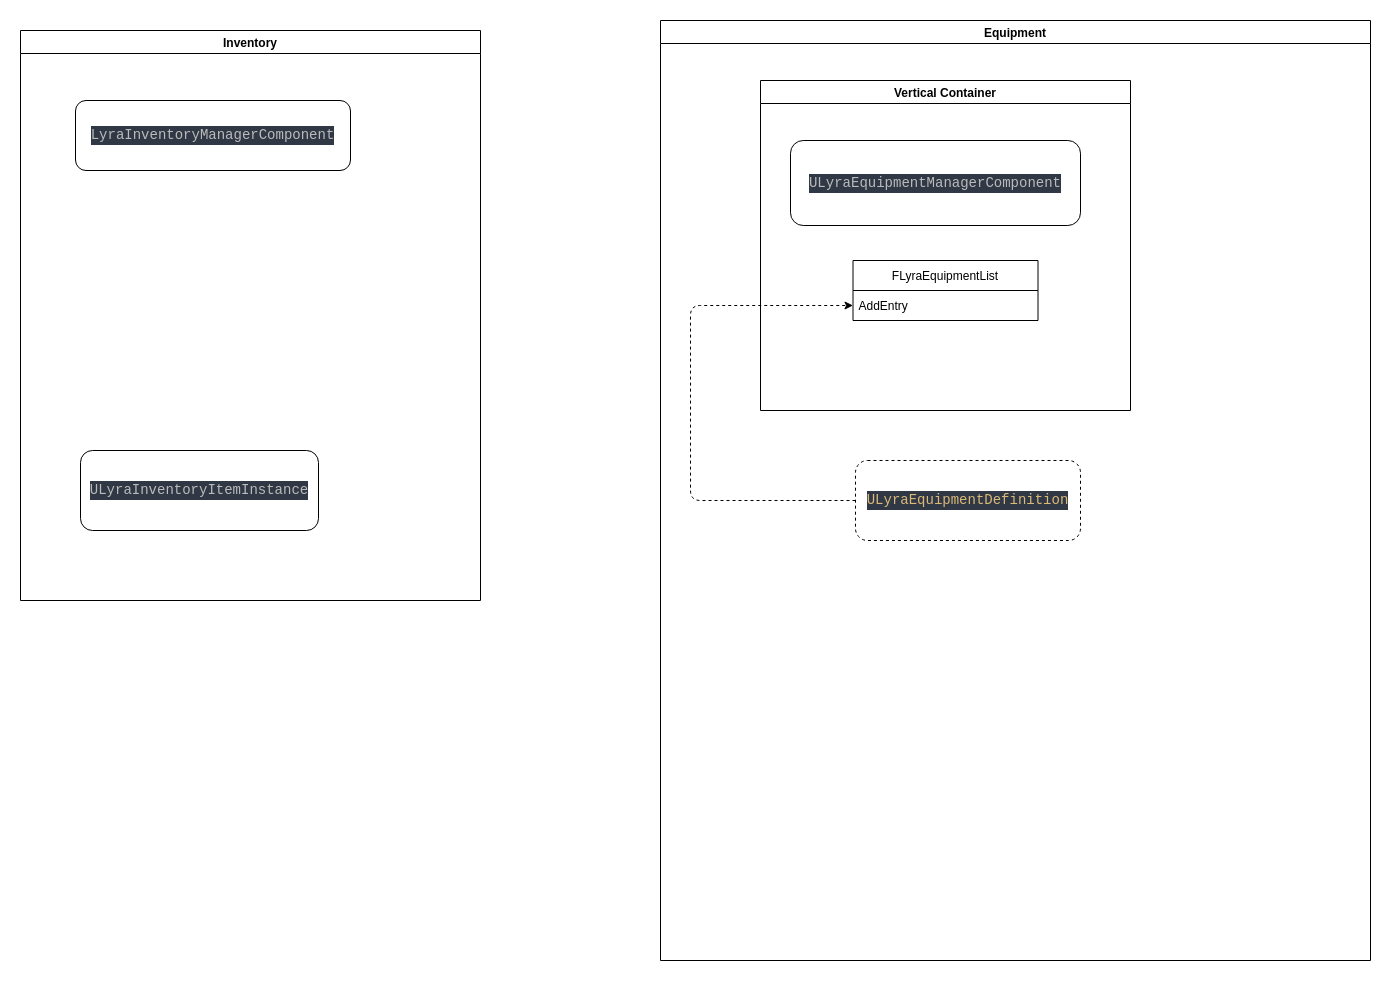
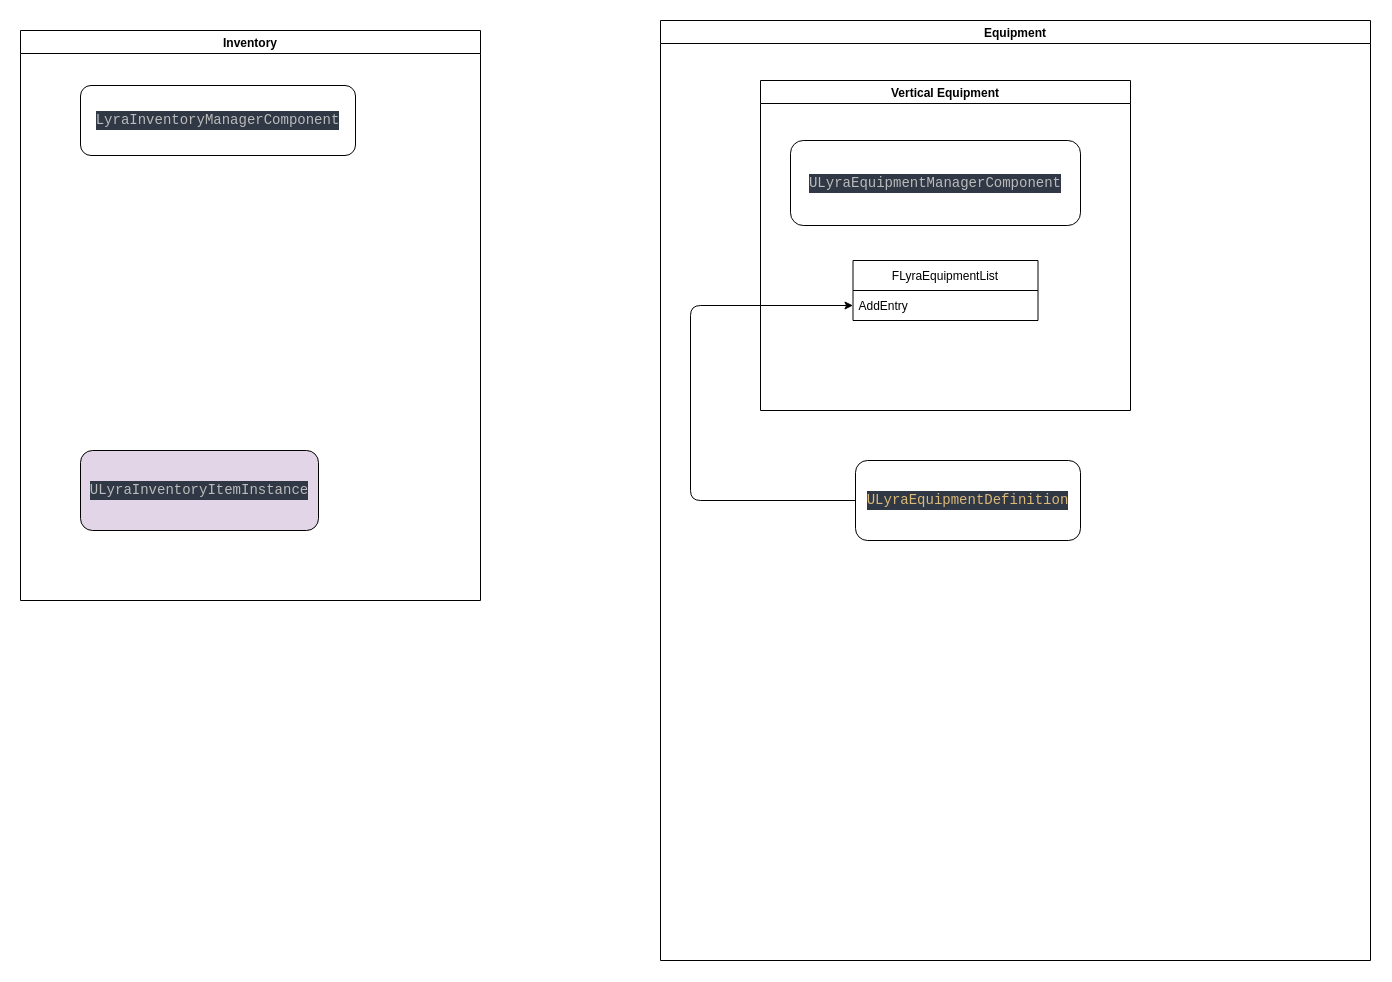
- <mxCell id="3" value="Vertical Container" style="swimlane;" vertex="1" parent="2"><mxGeometry x="100" y="60" width="370" height="330" as="geometry" /></mxCell>
+ <mxCell id="3" value="Vertical Equipment" style="swimlane;" vertex="1" parent="2"><mxGeometry x="100" y="60" width="370" height="330" as="geometry" /></mxCell>
- <mxCell id="10" value="&lt;div style=&quot;color: rgb(187 , 187 , 187) ; background-color: rgb(48 , 56 , 69) ; font-family: &amp;#34;consolas&amp;#34; , &amp;#34;courier new&amp;#34; , monospace ; font-size: 14px ; line-height: 19px&quot;&gt;LyraInventoryManagerComponent&lt;/div&gt;" style="rounded=1;whiteSpace=wrap;html=1;" vertex="1" parent="9"><mxGeometry x="55" y="70" width="275" height="70" as="geometry" /></mxCell>
+ <mxCell id="10" value="&lt;div style=&quot;color: rgb(187 , 187 , 187) ; background-color: rgb(48 , 56 , 69) ; font-family: &amp;#34;consolas&amp;#34; , &amp;#34;courier new&amp;#34; , monospace ; font-size: 14px ; line-height: 19px&quot;&gt;LyraInventoryManagerComponent&lt;/div&gt;" style="rounded=1;whiteSpace=wrap;html=1;" vertex="1" parent="9"><mxGeometry x="60" y="55" width="275" height="70" as="geometry" /></mxCell>
- <mxCell id="7" style="edgeStyle=none;html=1;exitX=0;exitY=0.5;exitDx=0;exitDy=0;entryX=0;entryY=0.5;entryDx=0;entryDy=0;dashed=1;" edge="1" parent="2" source="8" target="6"><mxGeometry relative="1" as="geometry"><Array as="points"><mxPoint x="30" y="480" /><mxPoint x="30" y="285" /></Array></mxGeometry></mxCell>
+ <mxCell id="7" style="edgeStyle=none;html=1;exitX=0;exitY=0.5;exitDx=0;exitDy=0;entryX=0;entryY=0.5;entryDx=0;entryDy=0;" edge="1" parent="2" source="8" target="6"><mxGeometry relative="1" as="geometry"><Array as="points"><mxPoint x="30" y="480" /><mxPoint x="30" y="285" /></Array></mxGeometry></mxCell>
- <mxCell id="11" value="&lt;div style=&quot;color: rgb(187 , 187 , 187) ; background-color: rgb(48 , 56 , 69) ; font-family: &amp;#34;consolas&amp;#34; , &amp;#34;courier new&amp;#34; , monospace ; font-size: 14px ; line-height: 19px&quot;&gt;ULyraInventoryItemInstance&lt;/div&gt;" style="rounded=1;whiteSpace=wrap;html=1;" vertex="1" parent="9"><mxGeometry x="60" y="420" width="238" height="80" as="geometry" /></mxCell>
+ <mxCell id="11" value="&lt;div style=&quot;color: rgb(187 , 187 , 187) ; background-color: rgb(48 , 56 , 69) ; font-family: &amp;#34;consolas&amp;#34; , &amp;#34;courier new&amp;#34; , monospace ; font-size: 14px ; line-height: 19px&quot;&gt;ULyraInventoryItemInstance&lt;/div&gt;" style="rounded=1;whiteSpace=wrap;html=1;fillColor=#e1d5e7;" vertex="1" parent="9"><mxGeometry x="60" y="420" width="238" height="80" as="geometry" /></mxCell>
- <mxCell id="8" value="&lt;div style=&quot;color: rgb(187 , 187 , 187) ; background-color: rgb(48 , 56 , 69) ; font-family: &amp;#34;consolas&amp;#34; , &amp;#34;courier new&amp;#34; , monospace ; font-size: 14px ; line-height: 19px&quot;&gt;&lt;span style=&quot;color: #dbb979&quot;&gt;ULyraEquipmentDefinition&lt;/span&gt;&lt;/div&gt;" style="rounded=1;whiteSpace=wrap;html=1;dashed=1;" vertex="1" parent="2"><mxGeometry x="195" y="440" width="225" height="80" as="geometry" /></mxCell>
+ <mxCell id="8" value="&lt;div style=&quot;color: rgb(187 , 187 , 187) ; background-color: rgb(48 , 56 , 69) ; font-family: &amp;#34;consolas&amp;#34; , &amp;#34;courier new&amp;#34; , monospace ; font-size: 14px ; line-height: 19px&quot;&gt;&lt;span style=&quot;color: #dbb979&quot;&gt;ULyraEquipmentDefinition&lt;/span&gt;&lt;/div&gt;" style="rounded=1;whiteSpace=wrap;html=1;" vertex="1" parent="2"><mxGeometry x="195" y="440" width="225" height="80" as="geometry" /></mxCell>
